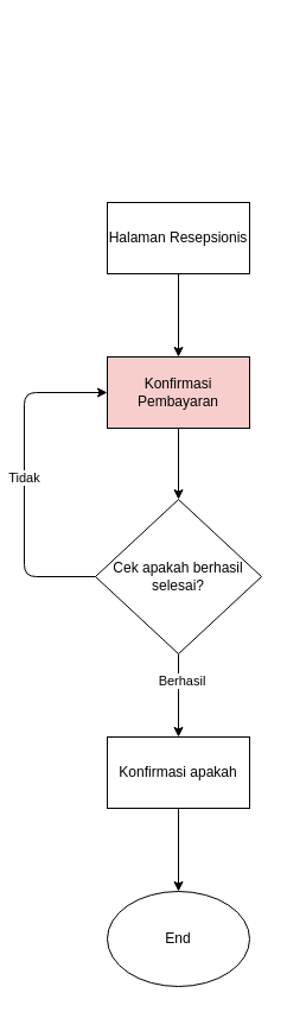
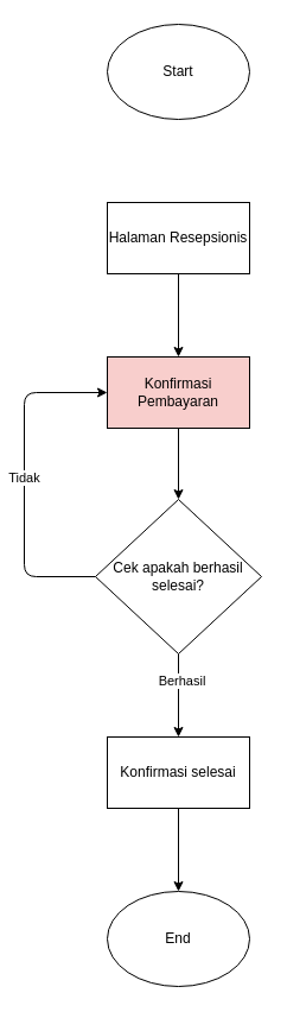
+ <mxCell id="2" value="Start" style="ellipse;whiteSpace=wrap;html=1;" parent="1" vertex="1"><mxGeometry x="90" y="20" width="120" height="80" as="geometry" /></mxCell>
- <mxCell id="7" value="Konfirmasi apakah" style="rounded=0;whiteSpace=wrap;html=1;" parent="1" vertex="1"><mxGeometry x="90" y="620" width="120" height="60" as="geometry" /></mxCell>
+ <mxCell id="7" value="Konfirmasi selesai" style="rounded=0;whiteSpace=wrap;html=1;" parent="1" vertex="1"><mxGeometry x="90" y="620" width="120" height="60" as="geometry" /></mxCell>
